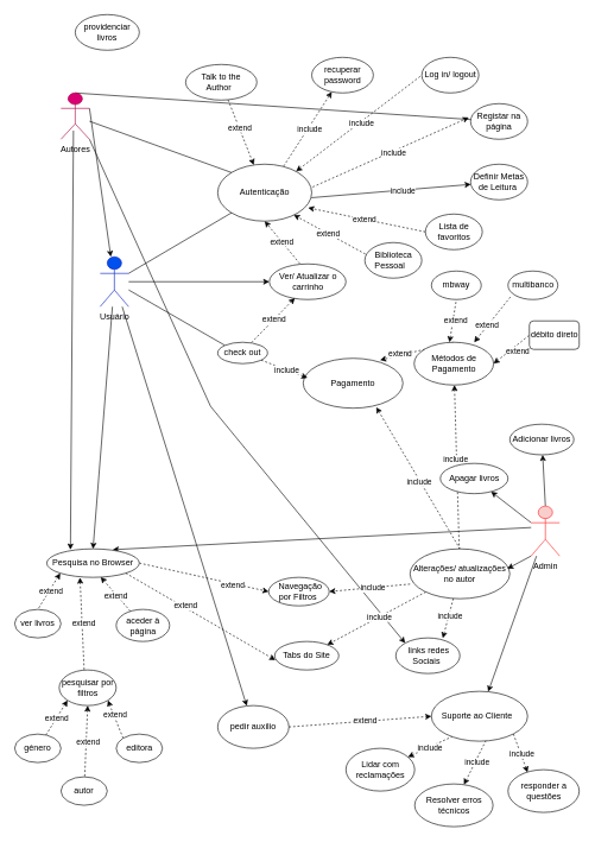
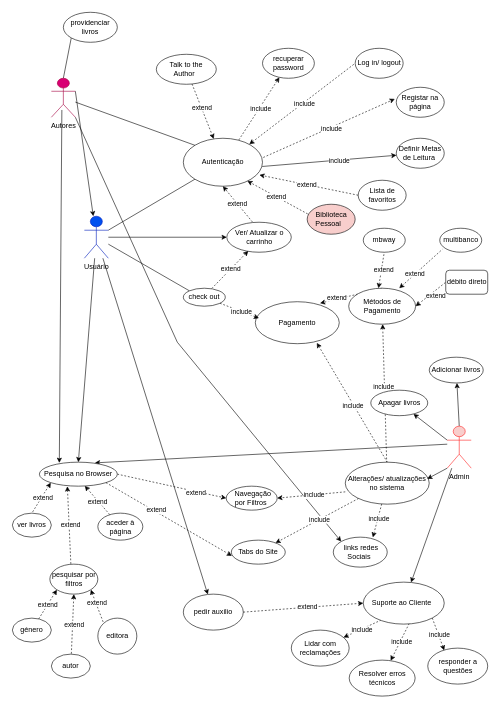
- <mxCell id="7" style="rounded=0;orthogonalLoop=1;jettySize=auto;html=1;exitX=0.5;exitY=0;exitDx=0;exitDy=0;exitPerimeter=0;endArrow=none;endFill=0;" edge="1" parent="1" source="9" target="16"><mxGeometry relative="1" as="geometry"><mxPoint x="105" y="70" as="targetPoint" /></mxGeometry></mxCell>
+ <mxCell id="7" style="rounded=0;orthogonalLoop=1;jettySize=auto;html=1;exitX=0.5;exitY=0;exitDx=0;exitDy=0;exitPerimeter=0;entryX=0;entryY=1;entryDx=0;entryDy=0;endArrow=none;endFill=0;" edge="1" parent="1" source="9" target="70"><mxGeometry relative="1" as="geometry"><mxPoint x="105" y="70" as="targetPoint" /></mxGeometry></mxCell>
- <mxCell id="22" value="Biblioteca Pessoal&amp;nbsp; &amp;nbsp;" style="ellipse;whiteSpace=wrap;html=1;" vertex="1" parent="1"><mxGeometry x="511.5" y="340" width="80" height="50" as="geometry" /></mxCell>
+ <mxCell id="22" value="Biblioteca Pessoal&amp;nbsp; &amp;nbsp;" style="ellipse;whiteSpace=wrap;html=1;fillColor=#f8cecc;" vertex="1" parent="1"><mxGeometry x="511.5" y="340" width="80" height="50" as="geometry" /></mxCell>
- <mxCell id="82" value="multibanco" style="ellipse;whiteSpace=wrap;html=1;" vertex="1" parent="1"><mxGeometry x="712.5" y="380" width="70" height="40" as="geometry" /></mxCell>
+ <mxCell id="82" value="multibanco" style="ellipse;whiteSpace=wrap;html=1;" vertex="1" parent="1"><mxGeometry x="732.5" y="380" width="70" height="40" as="geometry" /></mxCell>
- <mxCell id="53" value="Alterações/ atualizações no autor" style="ellipse;whiteSpace=wrap;html=1;" vertex="1" parent="1"><mxGeometry x="575" y="770" width="140" height="70" as="geometry" /></mxCell>
+ <mxCell id="53" value="Alterações/ atualizações no sistema" style="ellipse;whiteSpace=wrap;html=1;" vertex="1" parent="1"><mxGeometry x="575" y="770" width="140" height="70" as="geometry" /></mxCell>
- <mxCell id="118" value="editora" style="ellipse;whiteSpace=wrap;html=1;" vertex="1" parent="1"><mxGeometry x="162.5" y="1030" width="65" height="40" as="geometry" /></mxCell>
+ <mxCell id="118" value="editora" style="ellipse;whiteSpace=wrap;html=1;" vertex="1" parent="1"><mxGeometry x="162.5" y="1030" width="65" height="60" as="geometry" /></mxCell>
